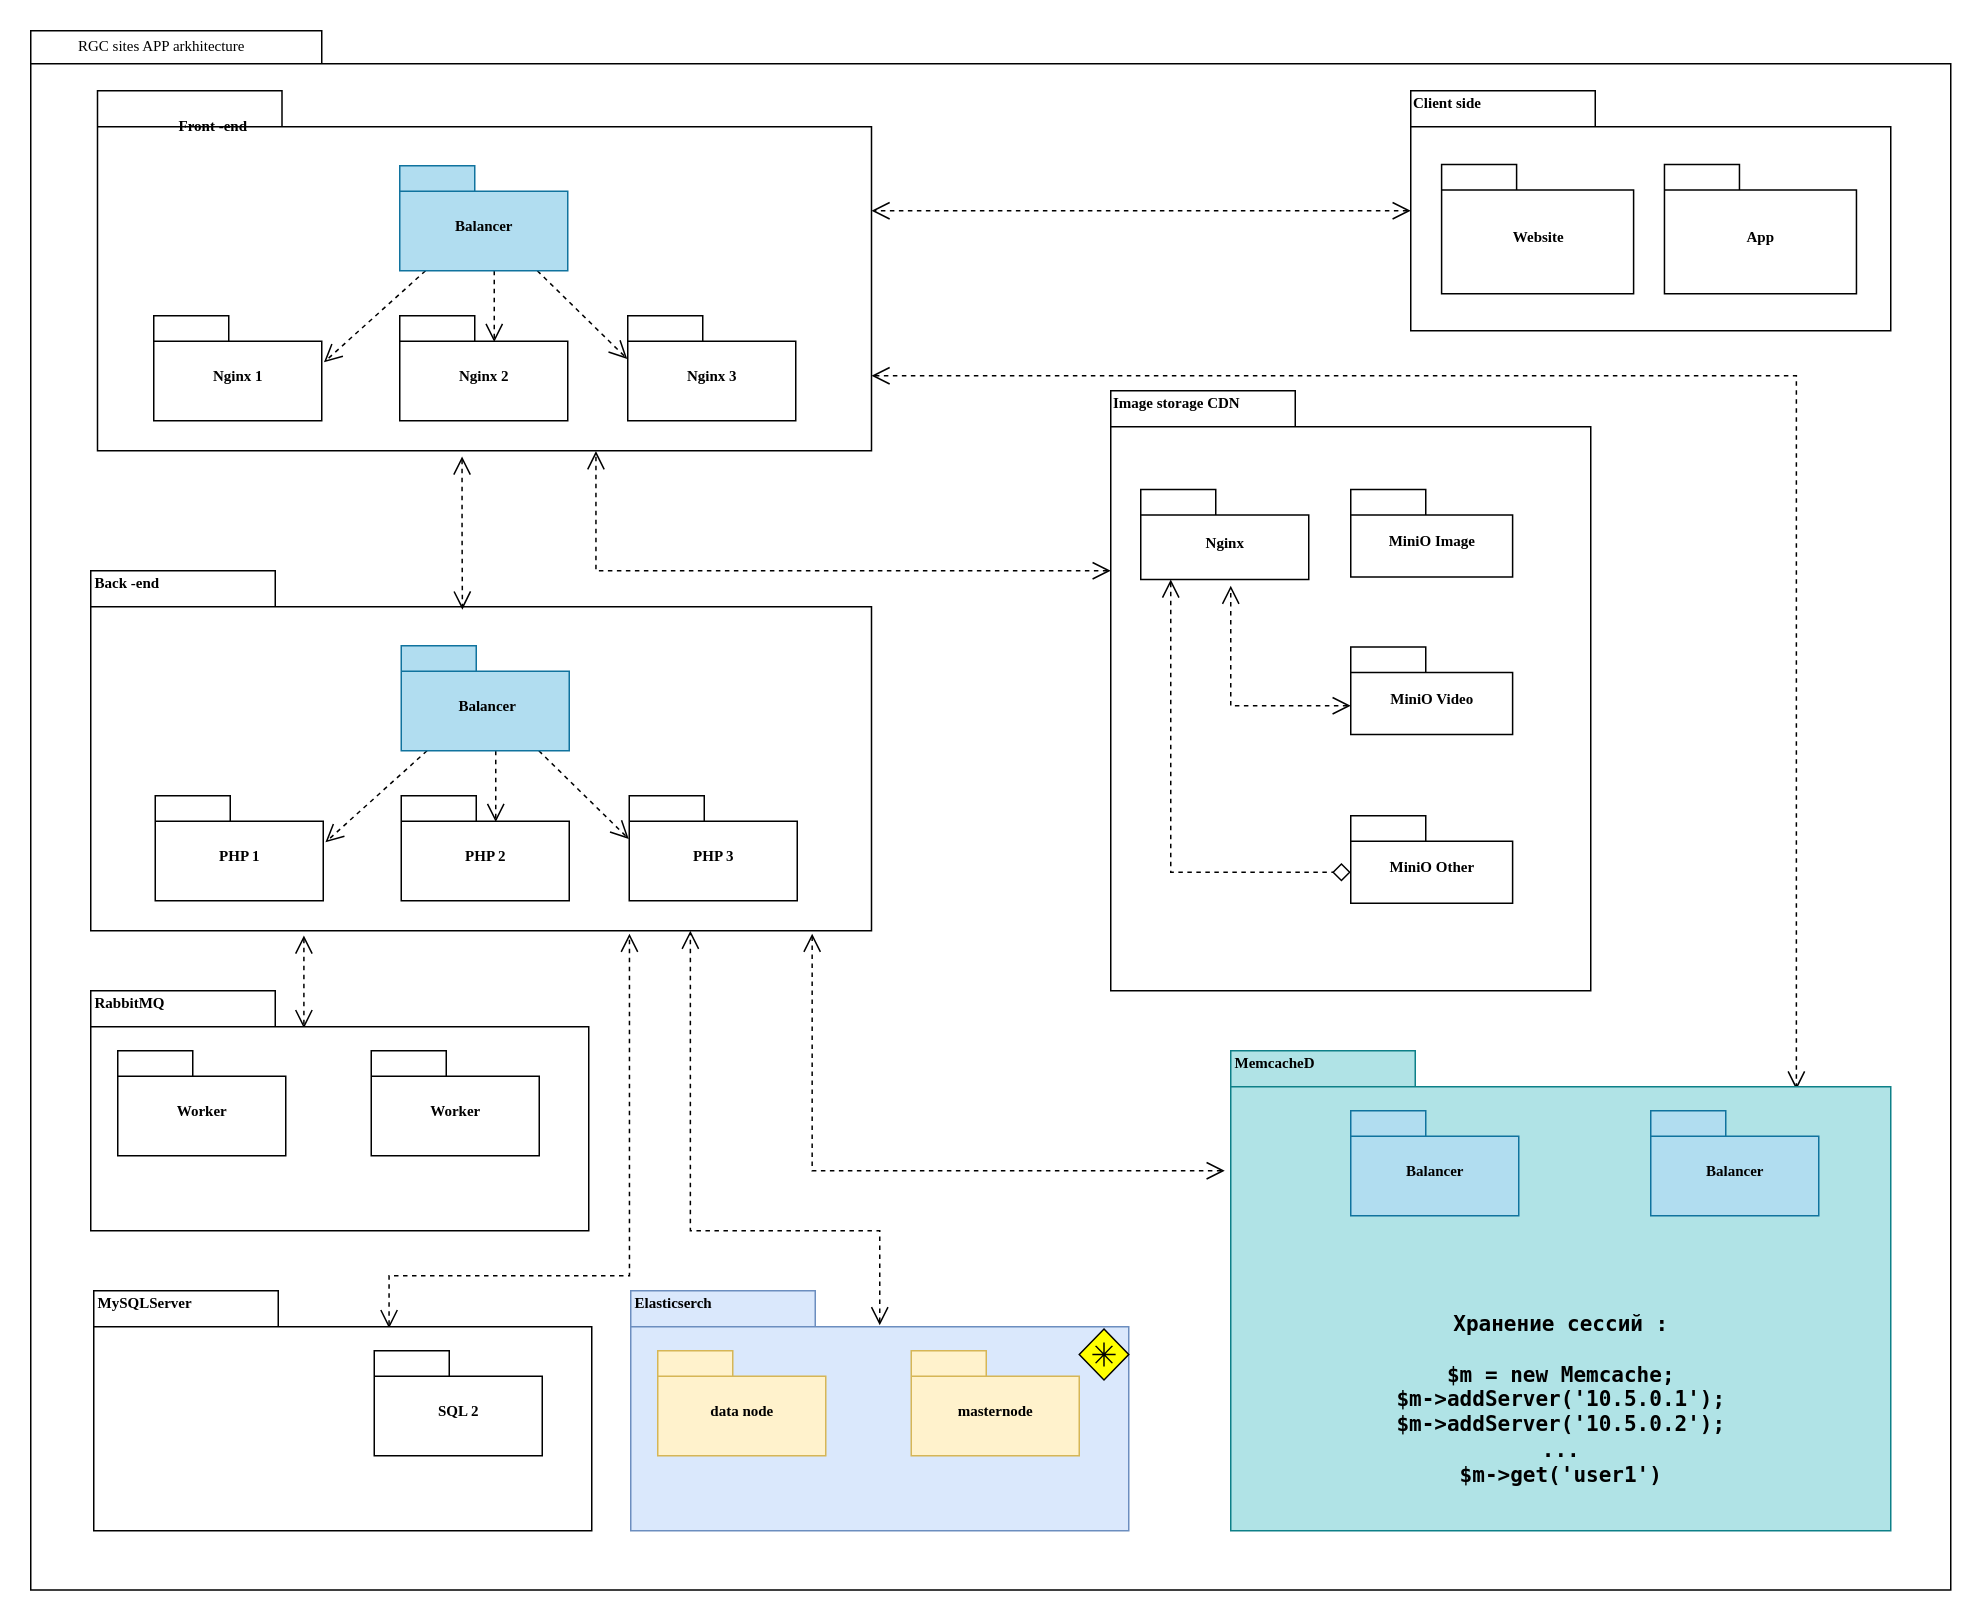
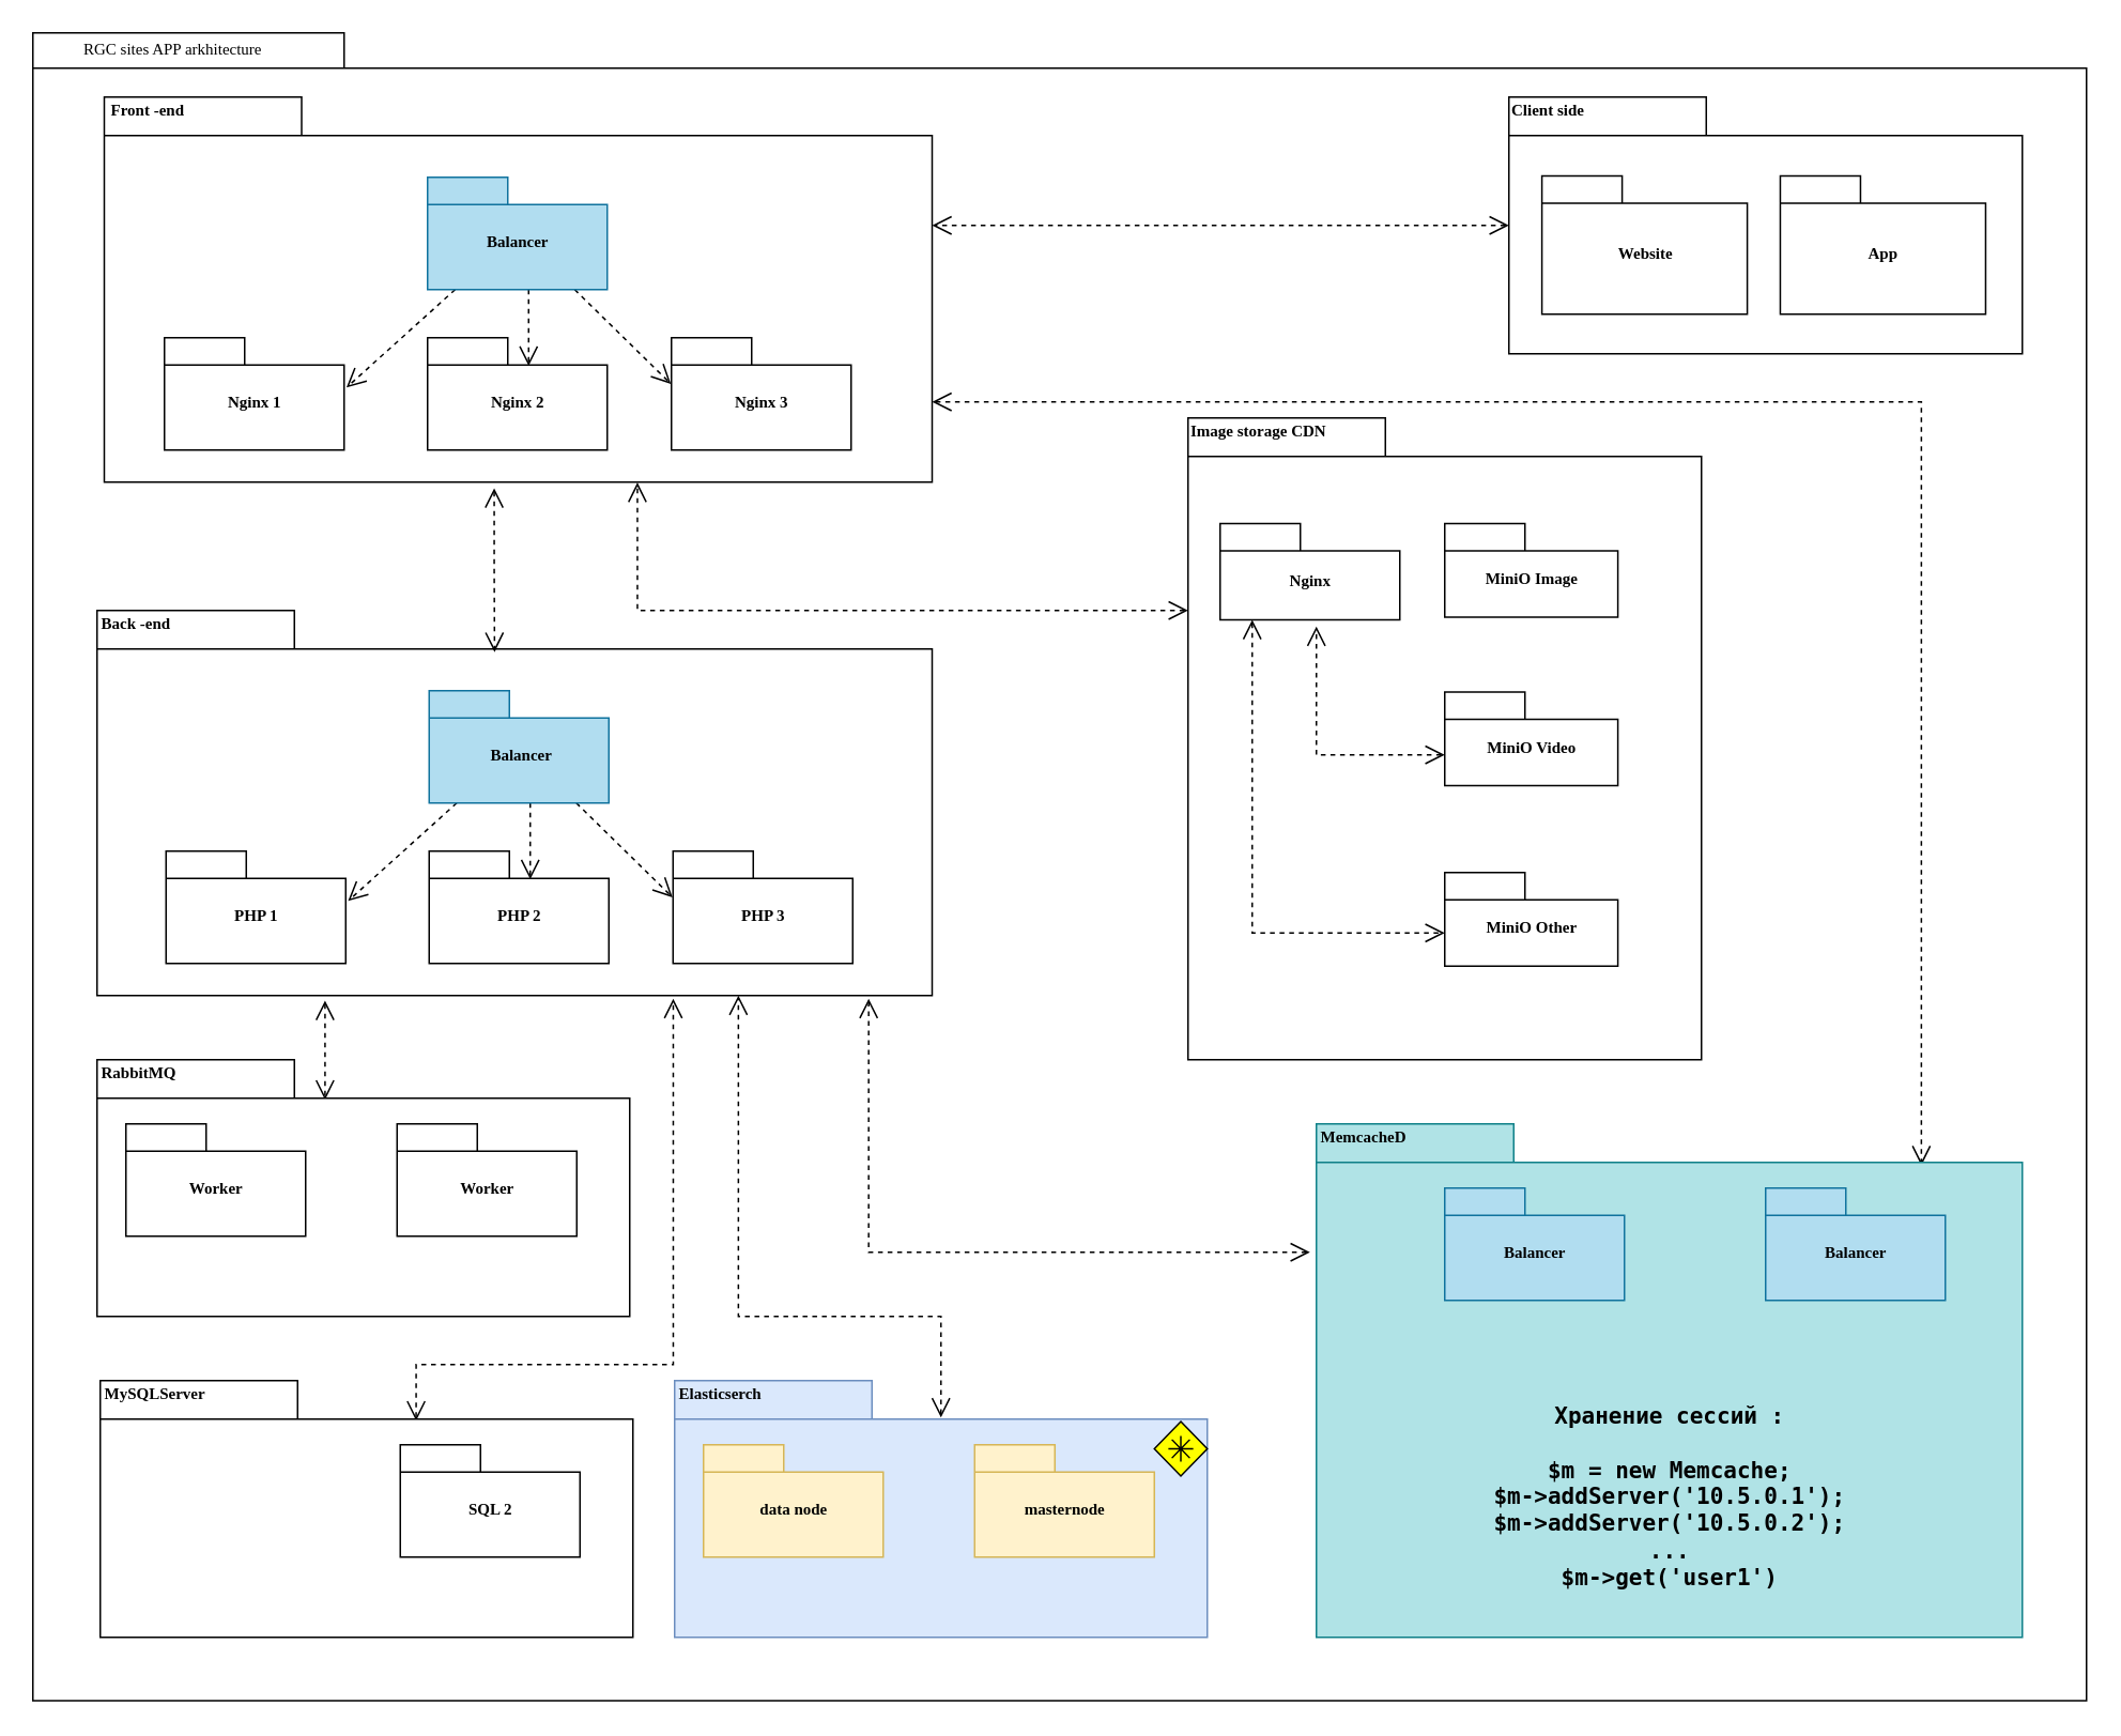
- <mxCell id="43" value="&lt;b&gt;Front -end&lt;/b&gt;" style="text;html=1;align=left;verticalAlign=top;spacingTop=-4;fontSize=10;fontFamily=Verdana" parent="1" vertex="1"><mxGeometry x="117" y="75" width="120" height="25.5" as="geometry" /></mxCell>
+ <mxCell id="43" value="&lt;b&gt;Front -end&lt;/b&gt;" style="text;html=1;align=left;verticalAlign=top;spacingTop=-4;fontSize=10;fontFamily=Verdana" parent="1" vertex="1"><mxGeometry x="67" y="60" width="120" height="25.5" as="geometry" /></mxCell>
- <mxCell id="11" style="edgeStyle=elbowEdgeStyle;rounded=0;jumpSize=10;orthogonalLoop=1;jettySize=auto;elbow=vertical;html=1;entryX=0;entryY=0;entryDx=0;entryDy=37.665;entryPerimeter=0;dashed=1;startArrow=open;startFill=0;startSize=10;endArrow=diamond;endFill=0;endSize=10;targetPerimeterSpacing=0;strokeWidth=1;" parent="4" source="12" target="9" edge="1"><mxGeometry relative="1" as="geometry"><Array as="points"><mxPoint x="40" y="321" /></Array></mxGeometry></mxCell>
+ <mxCell id="11" style="edgeStyle=elbowEdgeStyle;rounded=0;jumpSize=10;orthogonalLoop=1;jettySize=auto;elbow=vertical;html=1;entryX=0;entryY=0;entryDx=0;entryDy=37.665;entryPerimeter=0;dashed=1;startArrow=open;startFill=0;startSize=10;endArrow=open;endFill=0;endSize=10;targetPerimeterSpacing=0;strokeWidth=1;" parent="4" source="12" target="9" edge="1"><mxGeometry relative="1" as="geometry"><Array as="points"><mxPoint x="40" y="321" /></Array></mxGeometry></mxCell>
